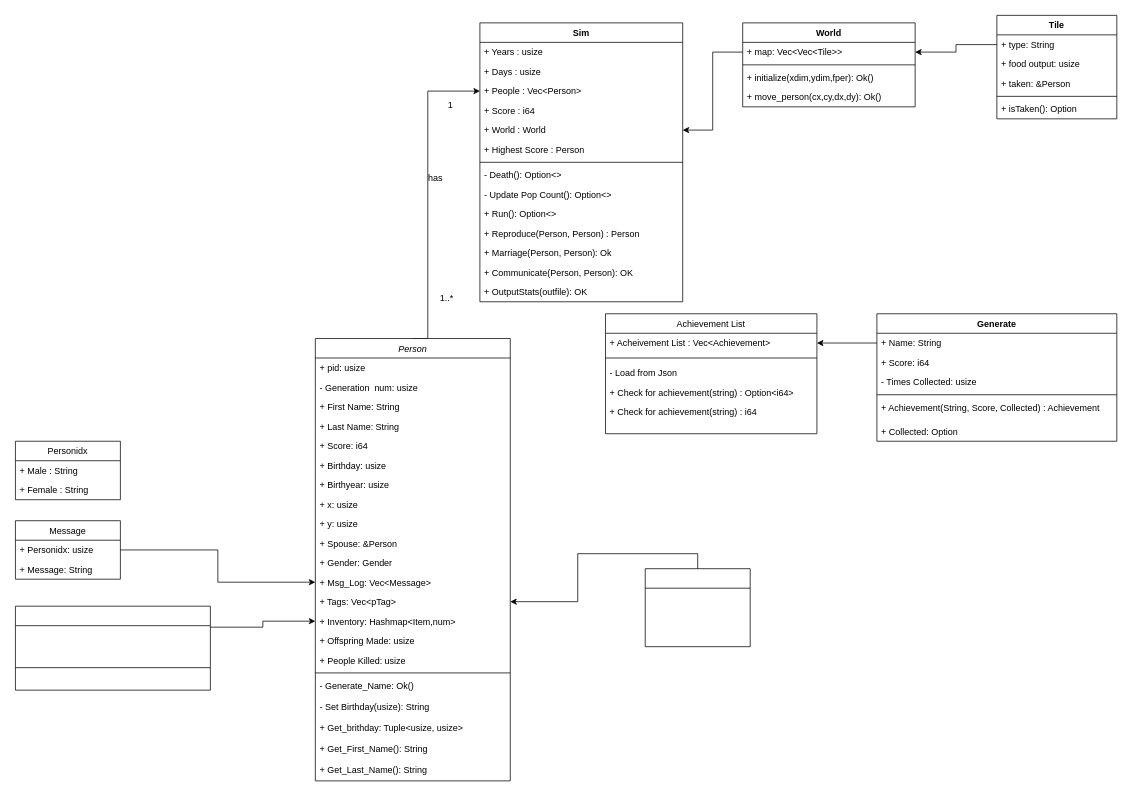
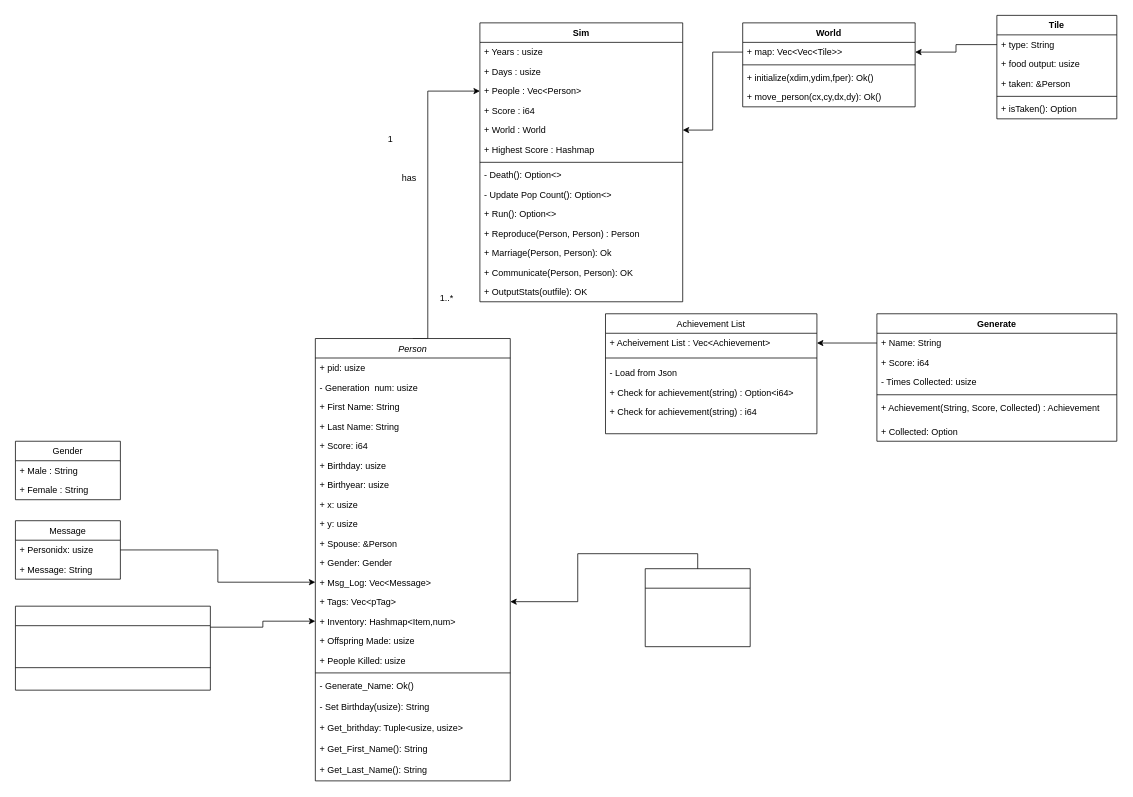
- <mxCell id="54" value="1" style="text;html=1;align=center;verticalAlign=middle;resizable=0;points=[];autosize=1;strokeColor=none;fillColor=none;" parent="1" vertex="1"><mxGeometry x="590" y="130" width="20" height="20" as="geometry" /></mxCell>
+ <mxCell id="54" value="1" style="text;html=1;align=center;verticalAlign=middle;resizable=0;points=[];autosize=1;strokeColor=none;fillColor=none;" parent="1" vertex="1"><mxGeometry x="510" y="175" width="20" height="20" as="geometry" /></mxCell>
- <mxCell id="45" value="+ Highest Score : Person" style="text;align=left;verticalAlign=top;spacingLeft=4;spacingRight=4;overflow=hidden;rotatable=0;points=[[0,0.5],[1,0.5]];portConstraint=eastwest;rounded=0;shadow=0;html=0;" parent="39" vertex="1"><mxGeometry y="156" width="270.5" height="26" as="geometry" /></mxCell>
+ <mxCell id="45" value="+ Highest Score : Hashmap" style="text;align=left;verticalAlign=top;spacingLeft=4;spacingRight=4;overflow=hidden;rotatable=0;points=[[0,0.5],[1,0.5]];portConstraint=eastwest;rounded=0;shadow=0;html=0;" parent="39" vertex="1"><mxGeometry y="156" width="270.5" height="26" as="geometry" /></mxCell>
- <mxCell id="56" value="has" style="text;html=1;align=center;verticalAlign=middle;resizable=0;points=[];autosize=1;strokeColor=none;fillColor=none;" parent="1" vertex="1"><mxGeometry x="565" y="228" width="30" height="20" as="geometry" /></mxCell>
+ <mxCell id="56" value="has" style="text;html=1;align=center;verticalAlign=middle;resizable=0;points=[];autosize=1;strokeColor=none;fillColor=none;" parent="1" vertex="1"><mxGeometry x="530" y="228" width="30" height="20" as="geometry" /></mxCell>
- <mxCell id="57" value="Personidx" style="swimlane;fontStyle=0;childLayout=stackLayout;horizontal=1;startSize=26;fillColor=none;horizontalStack=0;resizeParent=1;resizeParentMax=0;resizeLast=0;collapsible=1;marginBottom=0;" parent="1" vertex="1"><mxGeometry x="20" y="588" width="140" height="78" as="geometry" /></mxCell>
+ <mxCell id="57" value="Gender" style="swimlane;fontStyle=0;childLayout=stackLayout;horizontal=1;startSize=26;fillColor=none;horizontalStack=0;resizeParent=1;resizeParentMax=0;resizeLast=0;collapsible=1;marginBottom=0;" parent="1" vertex="1"><mxGeometry x="20" y="588" width="140" height="78" as="geometry" /></mxCell>
